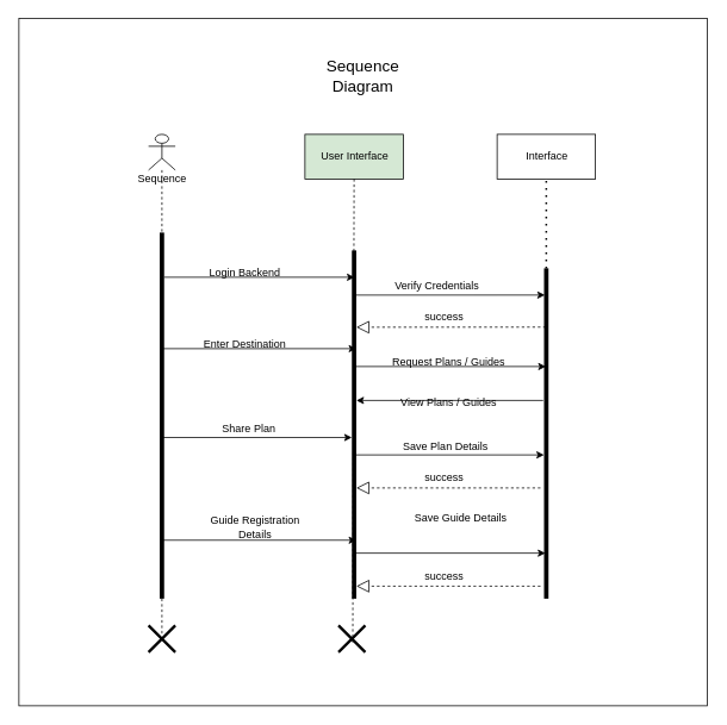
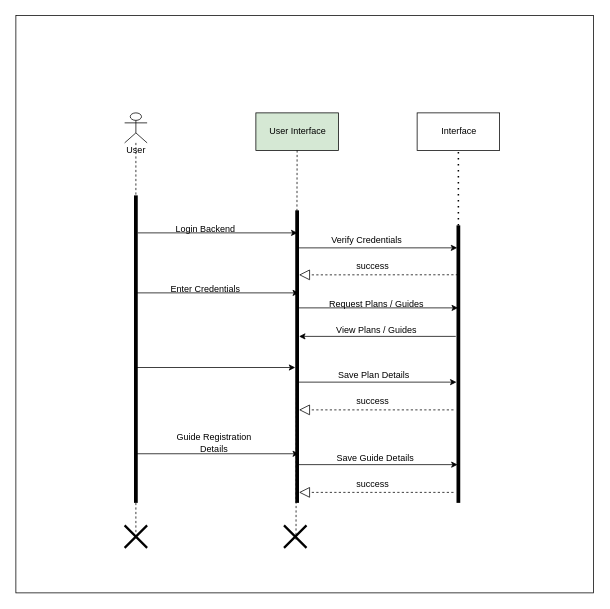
- <mxCell id="18" value="&lt;font style=&quot;font-size: 18px;&quot;&gt;Sequence Diagram&lt;/font&gt;" style="text;html=1;strokeColor=none;fillColor=none;align=center;verticalAlign=middle;whiteSpace=wrap;rounded=0;" parent="1" vertex="1"><mxGeometry x="338" y="60" width="135" height="50" as="geometry" /></mxCell>
- <mxCell id="4" value="Sequence" style="shape=umlLifeline;participant=umlActor;perimeter=lifelinePerimeter;whiteSpace=wrap;html=1;container=1;collapsible=0;recursiveResize=0;verticalAlign=top;spacingTop=36;outlineConnect=0;" parent="1" vertex="1"><mxGeometry x="165.5" y="150" width="30" height="560" as="geometry" /></mxCell>
+ <mxCell id="4" value="User" style="shape=umlLifeline;participant=umlActor;perimeter=lifelinePerimeter;whiteSpace=wrap;html=1;container=1;collapsible=0;recursiveResize=0;verticalAlign=top;spacingTop=36;outlineConnect=0;" parent="1" vertex="1"><mxGeometry x="165.5" y="150" width="30" height="560" as="geometry" /></mxCell>
- <mxCell id="25" value="Enter Destination" style="text;html=1;align=center;verticalAlign=middle;resizable=0;points=[];autosize=1;strokeColor=none;fillColor=none;" vertex="1" parent="1"><mxGeometry x="218" y="370" width="110" height="30" as="geometry" /></mxCell>
+ <mxCell id="25" value="Enter Credentials" style="text;html=1;align=center;verticalAlign=middle;resizable=0;points=[];autosize=1;strokeColor=none;fillColor=none;" vertex="1" parent="1"><mxGeometry x="218" y="370" width="110" height="30" as="geometry" /></mxCell>
- <mxCell id="11" value="View Plans / Guides" style="text;html=1;align=center;verticalAlign=middle;resizable=0;points=[];autosize=1;" parent="1" vertex="1"><mxGeometry x="435.5" y="435" width="130" height="30" as="geometry" /></mxCell>
+ <mxCell id="11" value="View Plans / Guides" style="text;html=1;align=center;verticalAlign=middle;resizable=0;points=[];autosize=1;" parent="1" vertex="1"><mxGeometry x="435.5" y="425" width="130" height="30" as="geometry" /></mxCell>
- <mxCell id="13" value="Share Plan" style="text;html=1;strokeColor=none;fillColor=none;align=center;verticalAlign=middle;whiteSpace=wrap;rounded=0;" parent="1" vertex="1"><mxGeometry x="223" y="469.5" width="110" height="20" as="geometry" /></mxCell>
- <mxCell id="33" value="Save Guide Details" style="text;html=1;strokeColor=none;fillColor=none;align=center;verticalAlign=middle;whiteSpace=wrap;rounded=0;" vertex="1" parent="1"><mxGeometry x="459.5" y="569.5" width="110" height="20" as="geometry" /></mxCell>
+ <mxCell id="33" value="Save Guide Details" style="text;html=1;strokeColor=none;fillColor=none;align=center;verticalAlign=middle;whiteSpace=wrap;rounded=0;" vertex="1" parent="1"><mxGeometry x="444.5" y="599.5" width="110" height="20" as="geometry" /></mxCell>
